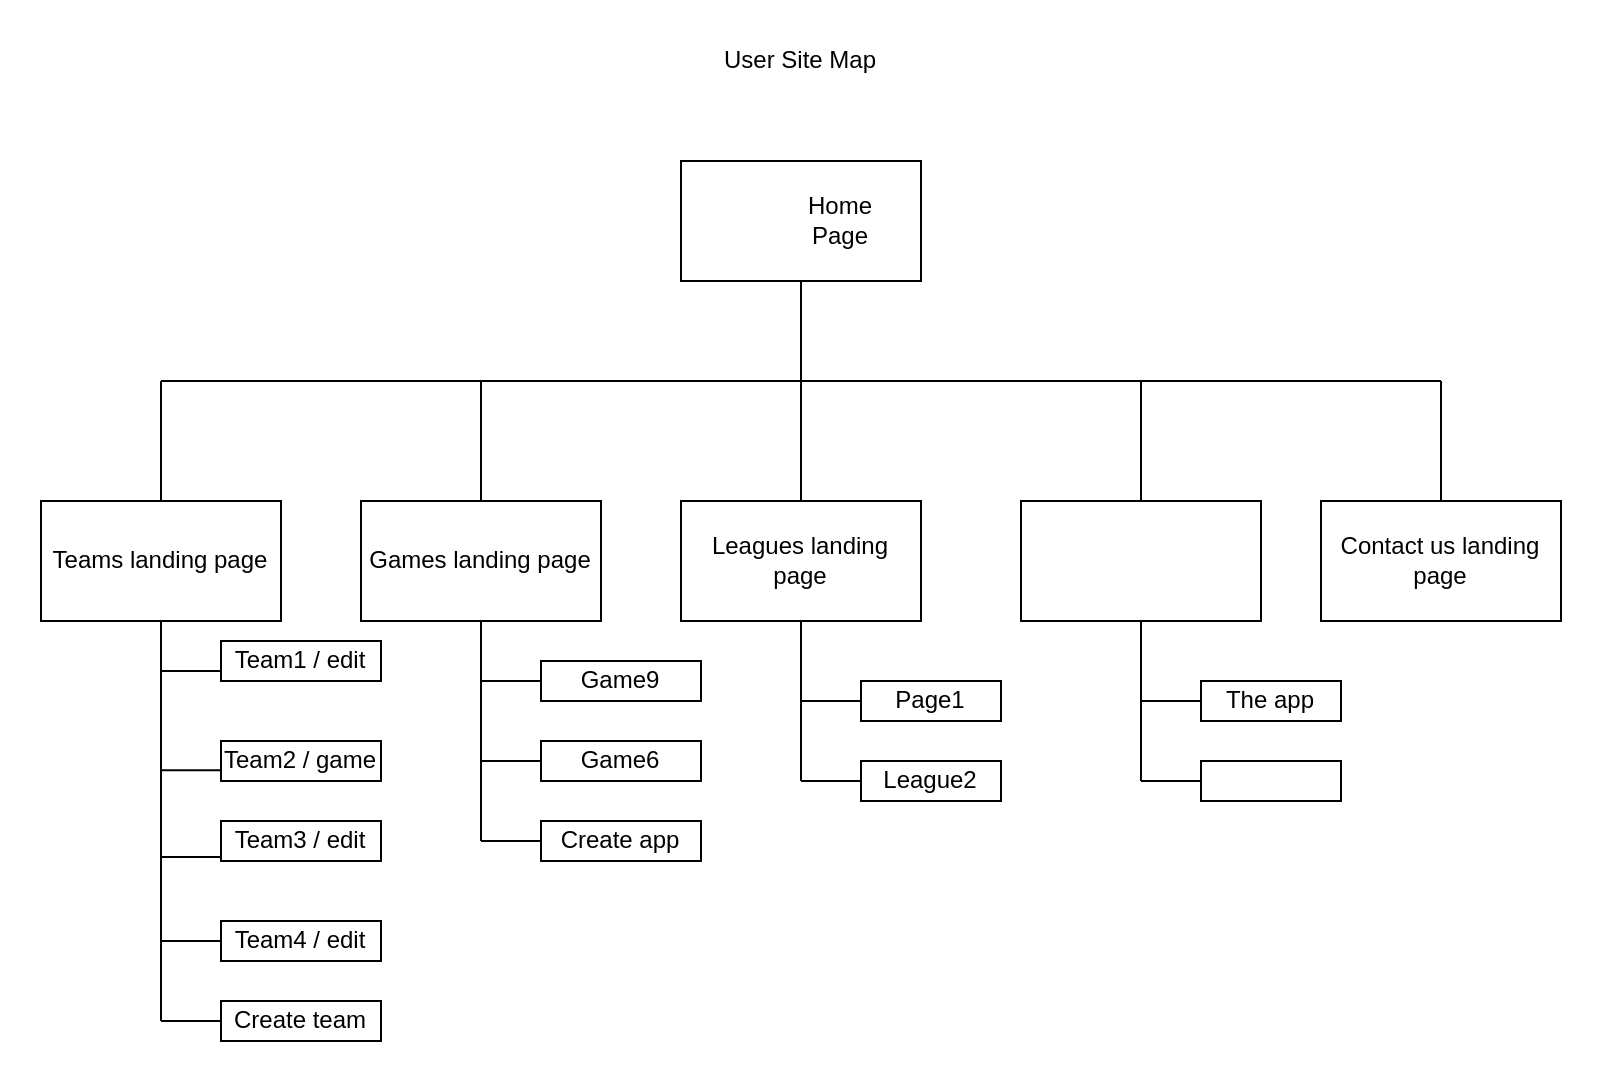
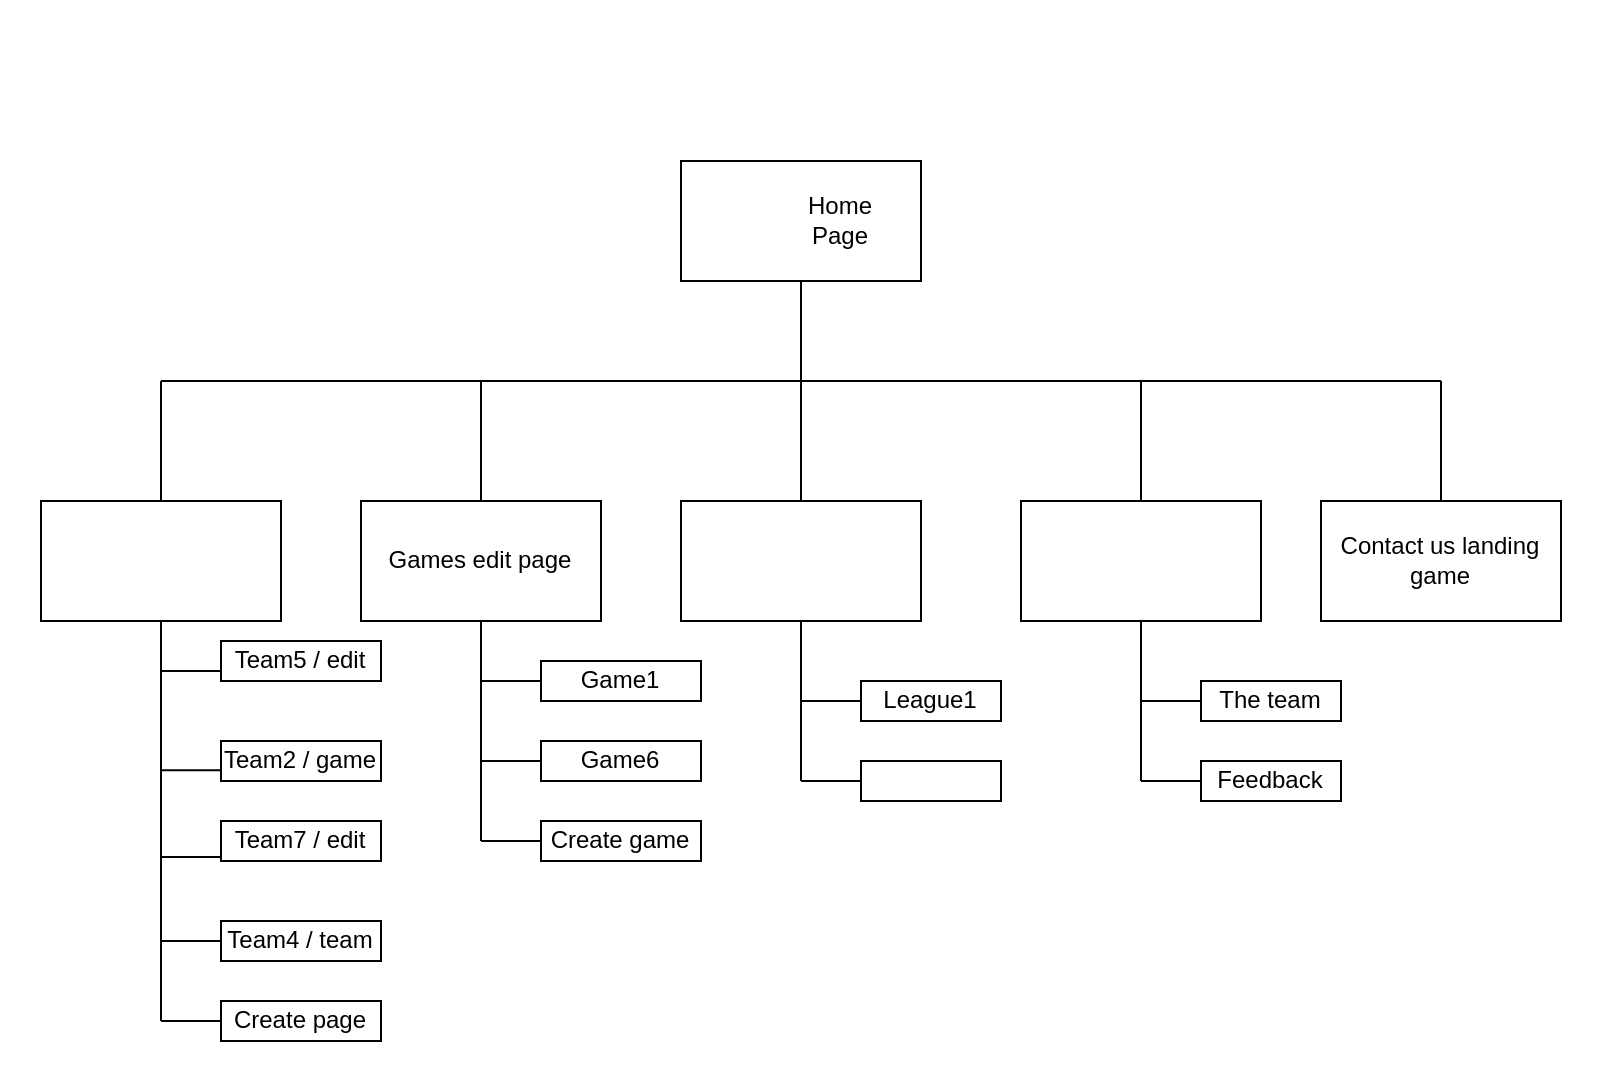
- <mxCell id="2" value="User Site Map" style="text;html=1;strokeColor=none;fillColor=none;align=center;verticalAlign=middle;whiteSpace=wrap;rounded=0;" vertex="1" parent="1"><mxGeometry x="340" y="20" width="120" height="20" as="geometry" /></mxCell>
- <mxCell id="11" value="Teams landing page" style="text;html=1;strokeColor=none;fillColor=none;align=center;verticalAlign=middle;whiteSpace=wrap;rounded=0;" vertex="1" parent="1"><mxGeometry x="20" y="270" width="120" height="20" as="geometry" /></mxCell>
- <mxCell id="12" value="Games landing page" style="text;html=1;strokeColor=none;fillColor=none;align=center;verticalAlign=middle;whiteSpace=wrap;rounded=0;" vertex="1" parent="1"><mxGeometry x="180" y="270" width="120" height="20" as="geometry" /></mxCell>
+ <mxCell id="12" value="Games edit page" style="text;html=1;strokeColor=none;fillColor=none;align=center;verticalAlign=middle;whiteSpace=wrap;rounded=0;" vertex="1" parent="1"><mxGeometry x="180" y="270" width="120" height="20" as="geometry" /></mxCell>
- <mxCell id="13" value="Leagues landing page" style="text;html=1;strokeColor=none;fillColor=none;align=center;verticalAlign=middle;whiteSpace=wrap;rounded=0;" vertex="1" parent="1"><mxGeometry x="340" y="270" width="120" height="20" as="geometry" /></mxCell>
- <mxCell id="14" value="Contact us landing page" style="text;html=1;strokeColor=none;fillColor=none;align=center;verticalAlign=middle;whiteSpace=wrap;rounded=0;" vertex="1" parent="1"><mxGeometry x="660" y="270" width="120" height="20" as="geometry" /></mxCell>
+ <mxCell id="14" value="Contact us landing game" style="text;html=1;strokeColor=none;fillColor=none;align=center;verticalAlign=middle;whiteSpace=wrap;rounded=0;" vertex="1" parent="1"><mxGeometry x="660" y="270" width="120" height="20" as="geometry" /></mxCell>
- <mxCell id="23" value="Team1 / edit" style="text;html=1;strokeColor=none;fillColor=none;align=center;verticalAlign=middle;whiteSpace=wrap;rounded=0;" vertex="1" parent="1"><mxGeometry x="110" y="320" width="80" height="20" as="geometry" /></mxCell>
+ <mxCell id="23" value="Team5 / edit" style="text;html=1;strokeColor=none;fillColor=none;align=center;verticalAlign=middle;whiteSpace=wrap;rounded=0;" vertex="1" parent="1"><mxGeometry x="110" y="320" width="80" height="20" as="geometry" /></mxCell>
- <mxCell id="49" value="Game9" style="text;html=1;strokeColor=none;fillColor=none;align=center;verticalAlign=middle;whiteSpace=wrap;rounded=0;" vertex="1" parent="1"><mxGeometry x="270" y="330" width="80" height="20" as="geometry" /></mxCell>
+ <mxCell id="49" value="Game1" style="text;html=1;strokeColor=none;fillColor=none;align=center;verticalAlign=middle;whiteSpace=wrap;rounded=0;" vertex="1" parent="1"><mxGeometry x="270" y="330" width="80" height="20" as="geometry" /></mxCell>
- <mxCell id="37" value="Page1" style="text;html=1;strokeColor=none;fillColor=none;align=center;verticalAlign=middle;whiteSpace=wrap;rounded=0;" vertex="1" parent="1"><mxGeometry x="445" y="340" width="40" height="20" as="geometry" /></mxCell>
+ <mxCell id="37" value="League1" style="text;html=1;strokeColor=none;fillColor=none;align=center;verticalAlign=middle;whiteSpace=wrap;rounded=0;" vertex="1" parent="1"><mxGeometry x="445" y="340" width="40" height="20" as="geometry" /></mxCell>
- <mxCell id="42" value="The app" style="text;html=1;strokeColor=none;fillColor=none;align=center;verticalAlign=middle;whiteSpace=wrap;rounded=0;" vertex="1" parent="1"><mxGeometry x="600" y="340" width="70" height="20" as="geometry" /></mxCell>
+ <mxCell id="42" value="The team" style="text;html=1;strokeColor=none;fillColor=none;align=center;verticalAlign=middle;whiteSpace=wrap;rounded=0;" vertex="1" parent="1"><mxGeometry x="600" y="340" width="70" height="20" as="geometry" /></mxCell>
- <mxCell id="40" value="League2" style="text;html=1;strokeColor=none;fillColor=none;align=center;verticalAlign=middle;whiteSpace=wrap;rounded=0;" vertex="1" parent="1"><mxGeometry x="445" y="380" width="40" height="20" as="geometry" /></mxCell>
+ <mxCell id="44" value="Feedback" style="text;html=1;strokeColor=none;fillColor=none;align=center;verticalAlign=middle;whiteSpace=wrap;rounded=0;" vertex="1" parent="1"><mxGeometry x="615" y="380" width="40" height="20" as="geometry" /></mxCell>
- <mxCell id="29" value="Team3 / edit" style="text;html=1;strokeColor=none;fillColor=none;align=center;verticalAlign=middle;whiteSpace=wrap;rounded=0;" vertex="1" parent="1"><mxGeometry x="110" y="410" width="80" height="20" as="geometry" /></mxCell>
+ <mxCell id="29" value="Team7 / edit" style="text;html=1;strokeColor=none;fillColor=none;align=center;verticalAlign=middle;whiteSpace=wrap;rounded=0;" vertex="1" parent="1"><mxGeometry x="110" y="410" width="80" height="20" as="geometry" /></mxCell>
- <mxCell id="53" value="Create app" style="text;html=1;strokeColor=none;fillColor=none;align=center;verticalAlign=middle;whiteSpace=wrap;rounded=0;" vertex="1" parent="1"><mxGeometry x="270" y="410" width="80" height="20" as="geometry" /></mxCell>
+ <mxCell id="53" value="Create game" style="text;html=1;strokeColor=none;fillColor=none;align=center;verticalAlign=middle;whiteSpace=wrap;rounded=0;" vertex="1" parent="1"><mxGeometry x="270" y="410" width="80" height="20" as="geometry" /></mxCell>
- <mxCell id="32" value="Team4 / edit" style="text;html=1;strokeColor=none;fillColor=none;align=center;verticalAlign=middle;whiteSpace=wrap;rounded=0;" vertex="1" parent="1"><mxGeometry x="110" y="460" width="80" height="20" as="geometry" /></mxCell>
+ <mxCell id="32" value="Team4 / team" style="text;html=1;strokeColor=none;fillColor=none;align=center;verticalAlign=middle;whiteSpace=wrap;rounded=0;" vertex="1" parent="1"><mxGeometry x="110" y="460" width="80" height="20" as="geometry" /></mxCell>
- <mxCell id="47" value="Create team" style="text;html=1;strokeColor=none;fillColor=none;align=center;verticalAlign=middle;whiteSpace=wrap;rounded=0;" vertex="1" parent="1"><mxGeometry x="115" y="500" width="70" height="20" as="geometry" /></mxCell>
+ <mxCell id="47" value="Create page" style="text;html=1;strokeColor=none;fillColor=none;align=center;verticalAlign=middle;whiteSpace=wrap;rounded=0;" vertex="1" parent="1"><mxGeometry x="115" y="500" width="70" height="20" as="geometry" /></mxCell>
